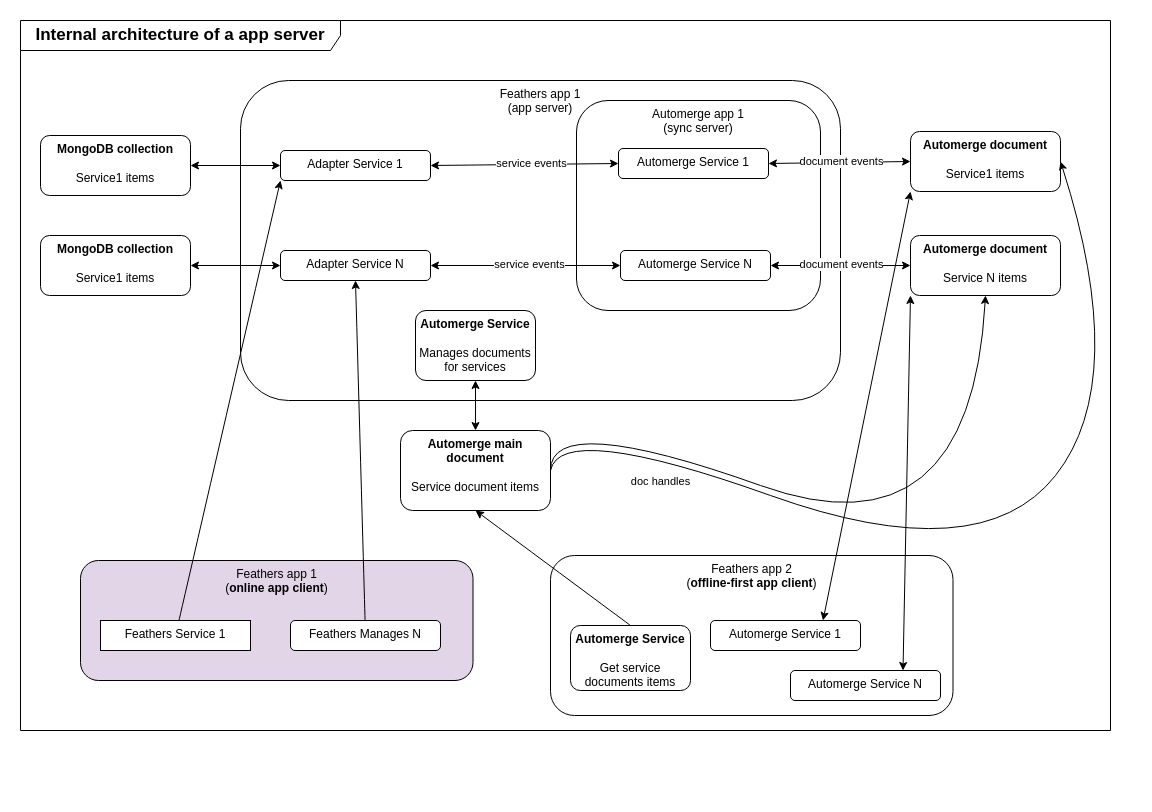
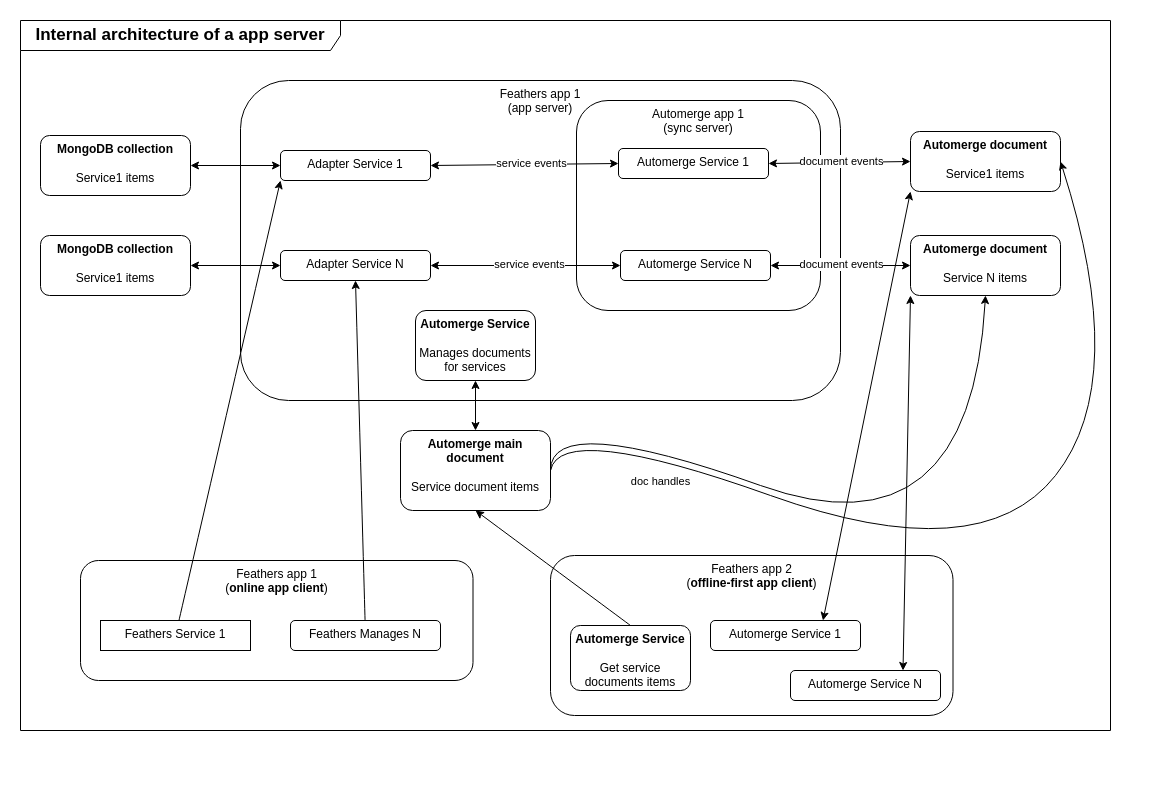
- <mxCell id="38" value="Feathers app 1&lt;div&gt;(&lt;b&gt;online app client&lt;/b&gt;)&lt;/div&gt;" style="rounded=1;whiteSpace=wrap;html=1;verticalAlign=top;fillColor=#e1d5e7;" vertex="1" parent="37"><mxGeometry x="10" width="392.5" height="120" as="geometry" /></mxCell>
+ <mxCell id="38" value="Feathers app 1&lt;div&gt;(&lt;b&gt;online app client&lt;/b&gt;)&lt;/div&gt;" style="rounded=1;whiteSpace=wrap;html=1;verticalAlign=top;" vertex="1" parent="37"><mxGeometry x="10" width="392.5" height="120" as="geometry" /></mxCell>
